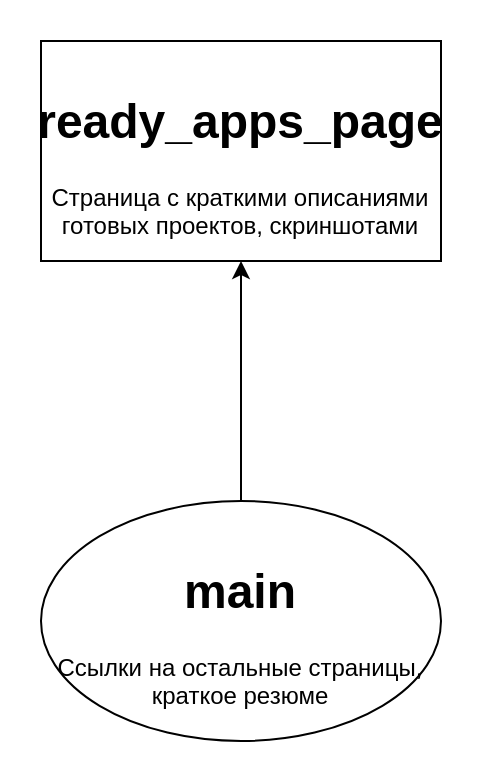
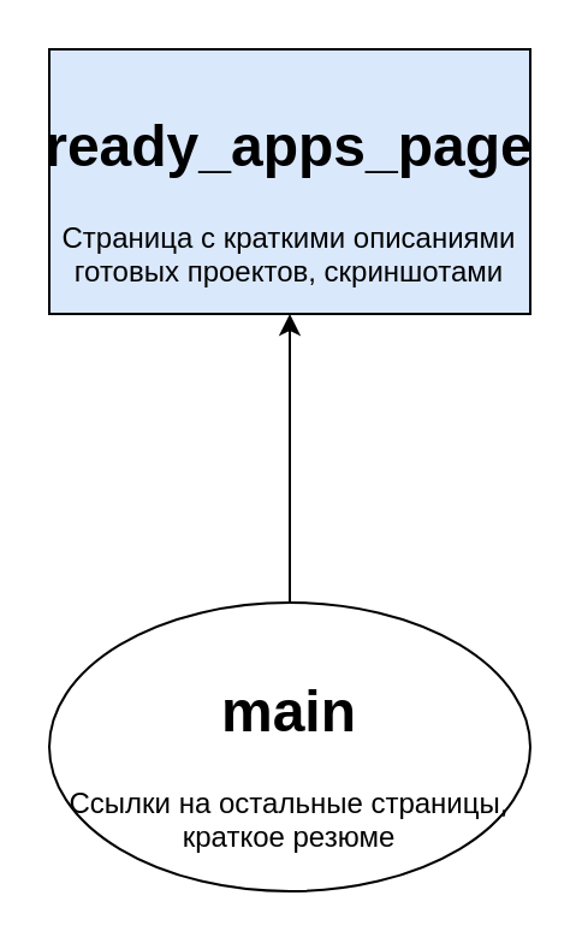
- <mxCell id="4" value="&lt;h1&gt;ready_apps_page&lt;/h1&gt;&lt;div&gt;Страница с краткими описаниями готовых проектов, скриншотами&lt;/div&gt;" style="rounded=0;whiteSpace=wrap;html=1;" vertex="1" parent="1"><mxGeometry x="20" y="20" width="200" height="110" as="geometry" /></mxCell>
+ <mxCell id="4" value="&lt;h1&gt;ready_apps_page&lt;/h1&gt;&lt;div&gt;Страница с краткими описаниями готовых проектов, скриншотами&lt;/div&gt;" style="rounded=0;whiteSpace=wrap;html=1;fillColor=#dae8fc;" vertex="1" parent="1"><mxGeometry x="20" y="20" width="200" height="110" as="geometry" /></mxCell>
